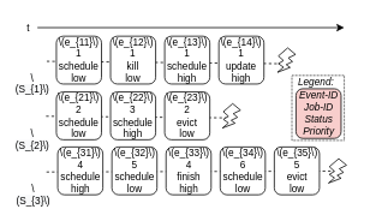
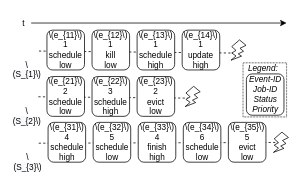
- <mxCell id="29" value="&lt;i&gt;Event-ID&lt;br&gt;Job-ID&lt;br&gt;Status&lt;br&gt;Priority&lt;/i&gt;" style="rounded=1;whiteSpace=wrap;html=1;fontSize=11;fillColor=#f8cecc;" vertex="1" parent="1"><mxGeometry x="327.5" y="97.75" width="50" height="55" as="geometry" /></mxCell>
+ <mxCell id="29" value="&lt;i&gt;Event-ID&lt;br&gt;Job-ID&lt;br&gt;Status&lt;br&gt;Priority&lt;/i&gt;" style="rounded=1;whiteSpace=wrap;html=1;fontSize=11;" vertex="1" parent="1"><mxGeometry x="327.5" y="97.75" width="50" height="55" as="geometry" /></mxCell>
